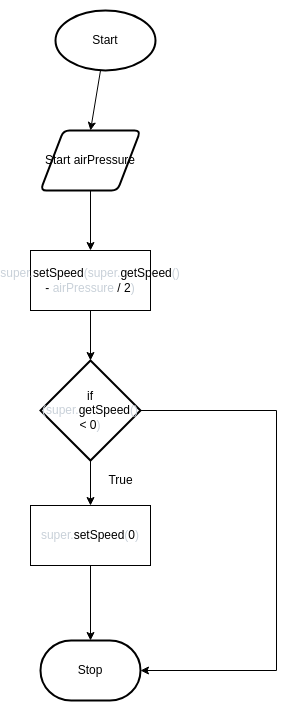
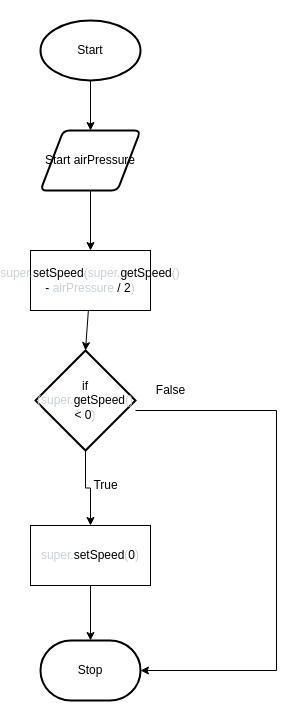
- <mxCell id="3" value="Start" style="strokeWidth=2;html=1;shape=mxgraph.flowchart.start_1;whiteSpace=wrap;" vertex="1" parent="1"><mxGeometry x="45" y="10" width="100" height="60" as="geometry" /></mxCell>
+ <mxCell id="3" value="Start" style="strokeWidth=2;html=1;shape=mxgraph.flowchart.start_1;whiteSpace=wrap;" vertex="1" parent="1"><mxGeometry x="30" y="20" width="100" height="60" as="geometry" /></mxCell>
+ <mxCell id="15" value="False" style="text;html=1;align=center;verticalAlign=middle;resizable=0;points=[];autosize=1;strokeColor=none;fillColor=none;" vertex="1" parent="1"><mxGeometry x="140" y="380" width="40" height="20" as="geometry" /></mxCell>
- <mxCell id="10" value="&lt;span class=&quot;pl-k&quot; style=&quot;box-sizing: border-box ; font-family: , , &amp;#34;sf mono&amp;#34; , &amp;#34;menlo&amp;#34; , &amp;#34;consolas&amp;#34; , &amp;#34;liberation mono&amp;#34; , monospace&quot;&gt;if&lt;/span&gt;&lt;span style=&quot;color: rgb(201 , 209 , 217) ; font-family: , , &amp;#34;sf mono&amp;#34; , &amp;#34;menlo&amp;#34; , &amp;#34;consolas&amp;#34; , &amp;#34;liberation mono&amp;#34; , monospace&quot;&gt; &lt;/span&gt;&lt;span class=&quot;pl-kos&quot; style=&quot;box-sizing: border-box ; color: rgb(201 , 209 , 217) ; font-family: , , &amp;#34;sf mono&amp;#34; , &amp;#34;menlo&amp;#34; , &amp;#34;consolas&amp;#34; , &amp;#34;liberation mono&amp;#34; , monospace&quot;&gt;(&lt;/span&gt;&lt;span class=&quot;pl-smi&quot; style=&quot;box-sizing: border-box ; color: rgb(201 , 209 , 217) ; font-family: , , &amp;#34;sf mono&amp;#34; , &amp;#34;menlo&amp;#34; , &amp;#34;consolas&amp;#34; , &amp;#34;liberation mono&amp;#34; , monospace&quot;&gt;super&lt;/span&gt;&lt;span class=&quot;pl-kos&quot; style=&quot;box-sizing: border-box ; color: rgb(201 , 209 , 217) ; font-family: , , &amp;#34;sf mono&amp;#34; , &amp;#34;menlo&amp;#34; , &amp;#34;consolas&amp;#34; , &amp;#34;liberation mono&amp;#34; , monospace&quot;&gt;.&lt;/span&gt;&lt;span class=&quot;pl-en&quot; style=&quot;box-sizing: border-box ; font-family: , , &amp;#34;sf mono&amp;#34; , &amp;#34;menlo&amp;#34; , &amp;#34;consolas&amp;#34; , &amp;#34;liberation mono&amp;#34; , monospace&quot;&gt;getSpeed&lt;/span&gt;&lt;span class=&quot;pl-kos&quot; style=&quot;box-sizing: border-box ; color: rgb(201 , 209 , 217) ; font-family: , , &amp;#34;sf mono&amp;#34; , &amp;#34;menlo&amp;#34; , &amp;#34;consolas&amp;#34; , &amp;#34;liberation mono&amp;#34; , monospace&quot;&gt;(&lt;/span&gt;&lt;span class=&quot;pl-kos&quot; style=&quot;box-sizing: border-box ; color: rgb(201 , 209 , 217) ; font-family: , , &amp;#34;sf mono&amp;#34; , &amp;#34;menlo&amp;#34; , &amp;#34;consolas&amp;#34; , &amp;#34;liberation mono&amp;#34; , monospace&quot;&gt;)&lt;/span&gt;&lt;span style=&quot;color: rgb(201 , 209 , 217) ; font-family: , , &amp;#34;sf mono&amp;#34; , &amp;#34;menlo&amp;#34; , &amp;#34;consolas&amp;#34; , &amp;#34;liberation mono&amp;#34; , monospace&quot;&gt; &lt;/span&gt;&lt;span class=&quot;pl-c1&quot; style=&quot;box-sizing: border-box ; font-family: , , &amp;#34;sf mono&amp;#34; , &amp;#34;menlo&amp;#34; , &amp;#34;consolas&amp;#34; , &amp;#34;liberation mono&amp;#34; , monospace&quot;&gt;&amp;lt;&lt;/span&gt;&lt;span style=&quot;color: rgb(201 , 209 , 217) ; font-family: , , &amp;#34;sf mono&amp;#34; , &amp;#34;menlo&amp;#34; , &amp;#34;consolas&amp;#34; , &amp;#34;liberation mono&amp;#34; , monospace&quot;&gt; &lt;/span&gt;&lt;span class=&quot;pl-c1&quot; style=&quot;box-sizing: border-box ; font-family: , , &amp;#34;sf mono&amp;#34; , &amp;#34;menlo&amp;#34; , &amp;#34;consolas&amp;#34; , &amp;#34;liberation mono&amp;#34; , monospace&quot;&gt;0&lt;/span&gt;&lt;span class=&quot;pl-kos&quot; style=&quot;box-sizing: border-box ; color: rgb(201 , 209 , 217) ; font-family: , , &amp;#34;sf mono&amp;#34; , &amp;#34;menlo&amp;#34; , &amp;#34;consolas&amp;#34; , &amp;#34;liberation mono&amp;#34; , monospace&quot;&gt;)&lt;/span&gt;" style="strokeWidth=2;html=1;shape=mxgraph.flowchart.decision;whiteSpace=wrap;labelBackgroundColor=none;" vertex="1" parent="1"><mxGeometry x="30" y="360" width="100" height="100" as="geometry" /></mxCell>
+ <mxCell id="10" value="&lt;span class=&quot;pl-k&quot; style=&quot;box-sizing: border-box ; font-family: , , &amp;#34;sf mono&amp;#34; , &amp;#34;menlo&amp;#34; , &amp;#34;consolas&amp;#34; , &amp;#34;liberation mono&amp;#34; , monospace&quot;&gt;if&lt;/span&gt;&lt;span style=&quot;color: rgb(201 , 209 , 217) ; font-family: , , &amp;#34;sf mono&amp;#34; , &amp;#34;menlo&amp;#34; , &amp;#34;consolas&amp;#34; , &amp;#34;liberation mono&amp;#34; , monospace&quot;&gt; &lt;/span&gt;&lt;span class=&quot;pl-kos&quot; style=&quot;box-sizing: border-box ; color: rgb(201 , 209 , 217) ; font-family: , , &amp;#34;sf mono&amp;#34; , &amp;#34;menlo&amp;#34; , &amp;#34;consolas&amp;#34; , &amp;#34;liberation mono&amp;#34; , monospace&quot;&gt;(&lt;/span&gt;&lt;span class=&quot;pl-smi&quot; style=&quot;box-sizing: border-box ; color: rgb(201 , 209 , 217) ; font-family: , , &amp;#34;sf mono&amp;#34; , &amp;#34;menlo&amp;#34; , &amp;#34;consolas&amp;#34; , &amp;#34;liberation mono&amp;#34; , monospace&quot;&gt;super&lt;/span&gt;&lt;span class=&quot;pl-kos&quot; style=&quot;box-sizing: border-box ; color: rgb(201 , 209 , 217) ; font-family: , , &amp;#34;sf mono&amp;#34; , &amp;#34;menlo&amp;#34; , &amp;#34;consolas&amp;#34; , &amp;#34;liberation mono&amp;#34; , monospace&quot;&gt;.&lt;/span&gt;&lt;span class=&quot;pl-en&quot; style=&quot;box-sizing: border-box ; font-family: , , &amp;#34;sf mono&amp;#34; , &amp;#34;menlo&amp;#34; , &amp;#34;consolas&amp;#34; , &amp;#34;liberation mono&amp;#34; , monospace&quot;&gt;getSpeed&lt;/span&gt;&lt;span class=&quot;pl-kos&quot; style=&quot;box-sizing: border-box ; color: rgb(201 , 209 , 217) ; font-family: , , &amp;#34;sf mono&amp;#34; , &amp;#34;menlo&amp;#34; , &amp;#34;consolas&amp;#34; , &amp;#34;liberation mono&amp;#34; , monospace&quot;&gt;(&lt;/span&gt;&lt;span class=&quot;pl-kos&quot; style=&quot;box-sizing: border-box ; color: rgb(201 , 209 , 217) ; font-family: , , &amp;#34;sf mono&amp;#34; , &amp;#34;menlo&amp;#34; , &amp;#34;consolas&amp;#34; , &amp;#34;liberation mono&amp;#34; , monospace&quot;&gt;)&lt;/span&gt;&lt;span style=&quot;color: rgb(201 , 209 , 217) ; font-family: , , &amp;#34;sf mono&amp;#34; , &amp;#34;menlo&amp;#34; , &amp;#34;consolas&amp;#34; , &amp;#34;liberation mono&amp;#34; , monospace&quot;&gt; &lt;/span&gt;&lt;span class=&quot;pl-c1&quot; style=&quot;box-sizing: border-box ; font-family: , , &amp;#34;sf mono&amp;#34; , &amp;#34;menlo&amp;#34; , &amp;#34;consolas&amp;#34; , &amp;#34;liberation mono&amp;#34; , monospace&quot;&gt;&amp;lt;&lt;/span&gt;&lt;span style=&quot;color: rgb(201 , 209 , 217) ; font-family: , , &amp;#34;sf mono&amp;#34; , &amp;#34;menlo&amp;#34; , &amp;#34;consolas&amp;#34; , &amp;#34;liberation mono&amp;#34; , monospace&quot;&gt; &lt;/span&gt;&lt;span class=&quot;pl-c1&quot; style=&quot;box-sizing: border-box ; font-family: , , &amp;#34;sf mono&amp;#34; , &amp;#34;menlo&amp;#34; , &amp;#34;consolas&amp;#34; , &amp;#34;liberation mono&amp;#34; , monospace&quot;&gt;0&lt;/span&gt;&lt;span class=&quot;pl-kos&quot; style=&quot;box-sizing: border-box ; color: rgb(201 , 209 , 217) ; font-family: , , &amp;#34;sf mono&amp;#34; , &amp;#34;menlo&amp;#34; , &amp;#34;consolas&amp;#34; , &amp;#34;liberation mono&amp;#34; , monospace&quot;&gt;)&lt;/span&gt;" style="strokeWidth=2;html=1;shape=mxgraph.flowchart.decision;whiteSpace=wrap;labelBackgroundColor=none;" vertex="1" parent="1"><mxGeometry x="25" y="350" width="100" height="100" as="geometry" /></mxCell>
- <mxCell id="14" value="True" style="text;html=1;align=center;verticalAlign=middle;resizable=0;points=[];autosize=1;strokeColor=none;fillColor=none;" vertex="1" parent="1"><mxGeometry x="90" y="470" width="40" height="20" as="geometry" /></mxCell>
+ <mxCell id="14" value="True" style="text;html=1;align=center;verticalAlign=middle;resizable=0;points=[];autosize=1;strokeColor=none;fillColor=none;" vertex="1" parent="1"><mxGeometry x="75" y="475" width="40" height="20" as="geometry" /></mxCell>
- <mxCell id="12" value="&lt;span class=&quot;pl-smi&quot; style=&quot;box-sizing: border-box ; color: rgb(201 , 209 , 217)&quot;&gt;super&lt;/span&gt;&lt;span class=&quot;pl-kos&quot; style=&quot;box-sizing: border-box ; color: rgb(201 , 209 , 217)&quot;&gt;.&lt;/span&gt;&lt;span class=&quot;pl-en&quot; style=&quot;box-sizing: border-box&quot;&gt;setSpeed&lt;/span&gt;&lt;span class=&quot;pl-kos&quot; style=&quot;box-sizing: border-box ; color: rgb(201 , 209 , 217)&quot;&gt;(&lt;/span&gt;&lt;span class=&quot;pl-c1&quot; style=&quot;box-sizing: border-box&quot;&gt;0&lt;/span&gt;&lt;span class=&quot;pl-kos&quot; style=&quot;box-sizing: border-box ; color: rgb(201 , 209 , 217)&quot;&gt;)&lt;/span&gt;" style="rounded=0;whiteSpace=wrap;html=1;labelBackgroundColor=none;" vertex="1" parent="1"><mxGeometry x="20" y="505" width="120" height="60" as="geometry" /></mxCell>
+ <mxCell id="12" value="&lt;span class=&quot;pl-smi&quot; style=&quot;box-sizing: border-box ; color: rgb(201 , 209 , 217)&quot;&gt;super&lt;/span&gt;&lt;span class=&quot;pl-kos&quot; style=&quot;box-sizing: border-box ; color: rgb(201 , 209 , 217)&quot;&gt;.&lt;/span&gt;&lt;span class=&quot;pl-en&quot; style=&quot;box-sizing: border-box&quot;&gt;setSpeed&lt;/span&gt;&lt;span class=&quot;pl-kos&quot; style=&quot;box-sizing: border-box ; color: rgb(201 , 209 , 217)&quot;&gt;(&lt;/span&gt;&lt;span class=&quot;pl-c1&quot; style=&quot;box-sizing: border-box&quot;&gt;0&lt;/span&gt;&lt;span class=&quot;pl-kos&quot; style=&quot;box-sizing: border-box ; color: rgb(201 , 209 , 217)&quot;&gt;)&lt;/span&gt;" style="rounded=0;whiteSpace=wrap;html=1;labelBackgroundColor=none;" vertex="1" parent="1"><mxGeometry x="20" y="525" width="120" height="60" as="geometry" /></mxCell>
